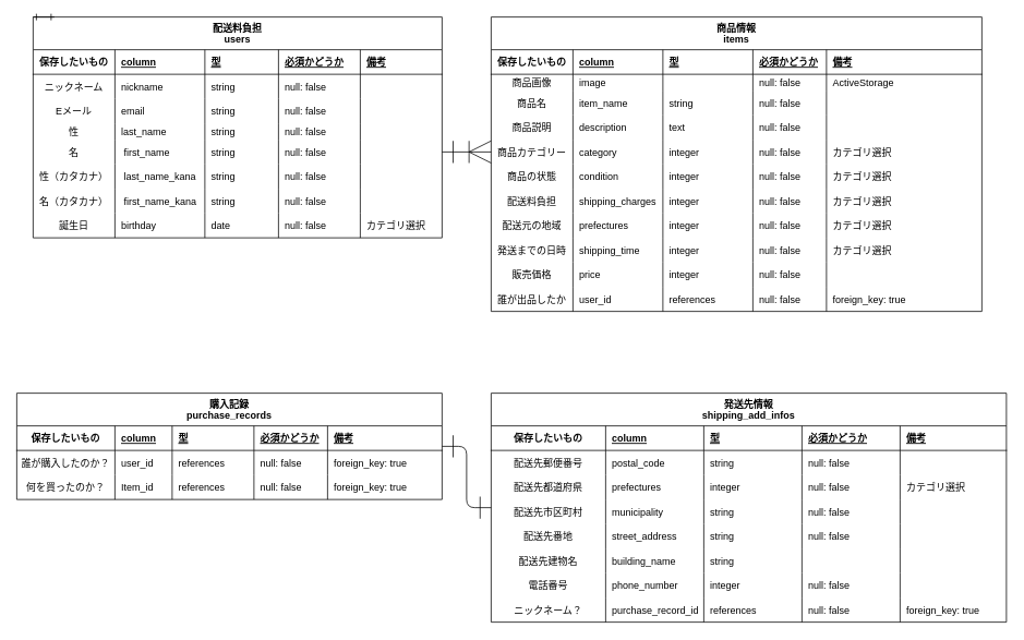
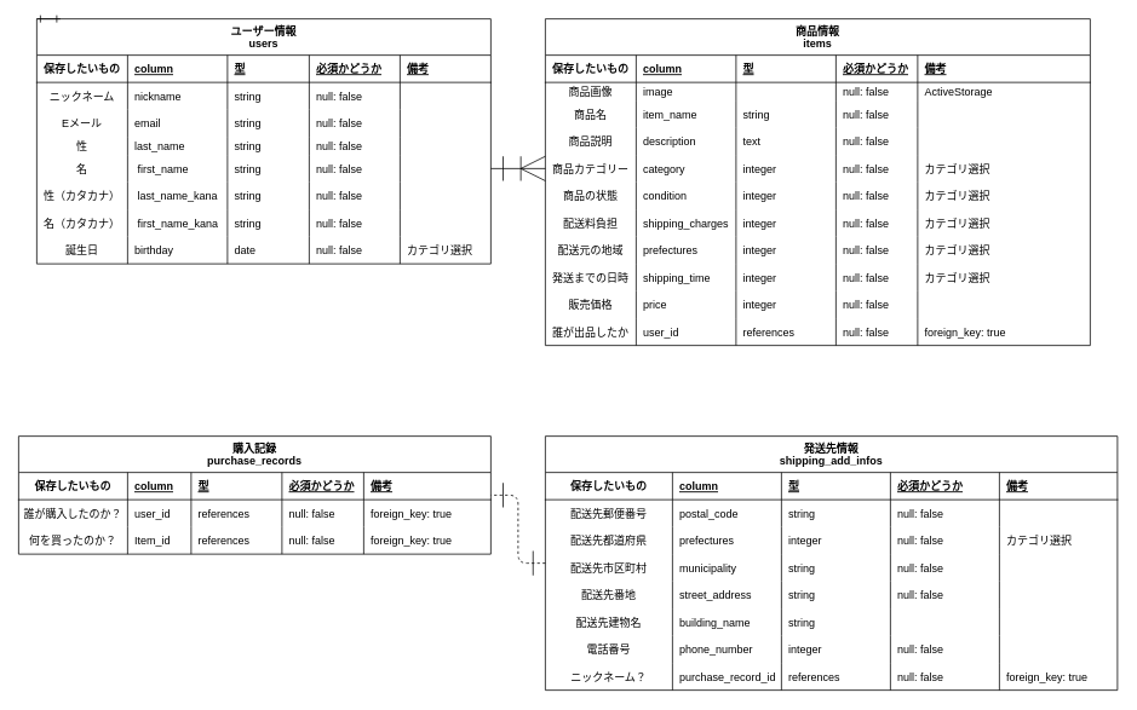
- <mxCell id="2" value="配送料負担&#10;users" style="shape=table;startSize=40;container=1;collapsible=1;childLayout=tableLayout;fixedRows=1;rowLines=0;fontStyle=1;align=center;resizeLast=1;" parent="1" vertex="1"><mxGeometry x="40" y="20" width="500" height="270" as="geometry" /></mxCell>
+ <mxCell id="2" value="ユーザー情報&#10;users" style="shape=table;startSize=40;container=1;collapsible=1;childLayout=tableLayout;fixedRows=1;rowLines=0;fontStyle=1;align=center;resizeLast=1;" parent="1" vertex="1"><mxGeometry x="40" y="20" width="500" height="270" as="geometry" /></mxCell>
- <mxCell id="187" value="" style="edgeStyle=orthogonalEdgeStyle;fontSize=12;html=1;endArrow=ERone;startArrow=ERone;startSize=25;endSize=25;sourcePerimeterSpacing=0;targetPerimeterSpacing=0;startFill=0;endFill=0;fillColor=none;" parent="1" source="137" target="118" edge="1"><mxGeometry width="100" height="100" relative="1" as="geometry"><mxPoint x="880" y="610" as="sourcePoint" /><mxPoint x="880" y="300" as="targetPoint" /></mxGeometry></mxCell>
+ <mxCell id="187" value="" style="edgeStyle=orthogonalEdgeStyle;fontSize=12;html=1;endArrow=ERone;startArrow=ERone;startSize=25;endSize=25;sourcePerimeterSpacing=0;targetPerimeterSpacing=0;startFill=0;endFill=0;fillColor=none;dashed=1;" parent="1" source="137" target="118" edge="1"><mxGeometry width="100" height="100" relative="1" as="geometry"><mxPoint x="880" y="610" as="sourcePoint" /><mxPoint x="880" y="300" as="targetPoint" /></mxGeometry></mxCell>
